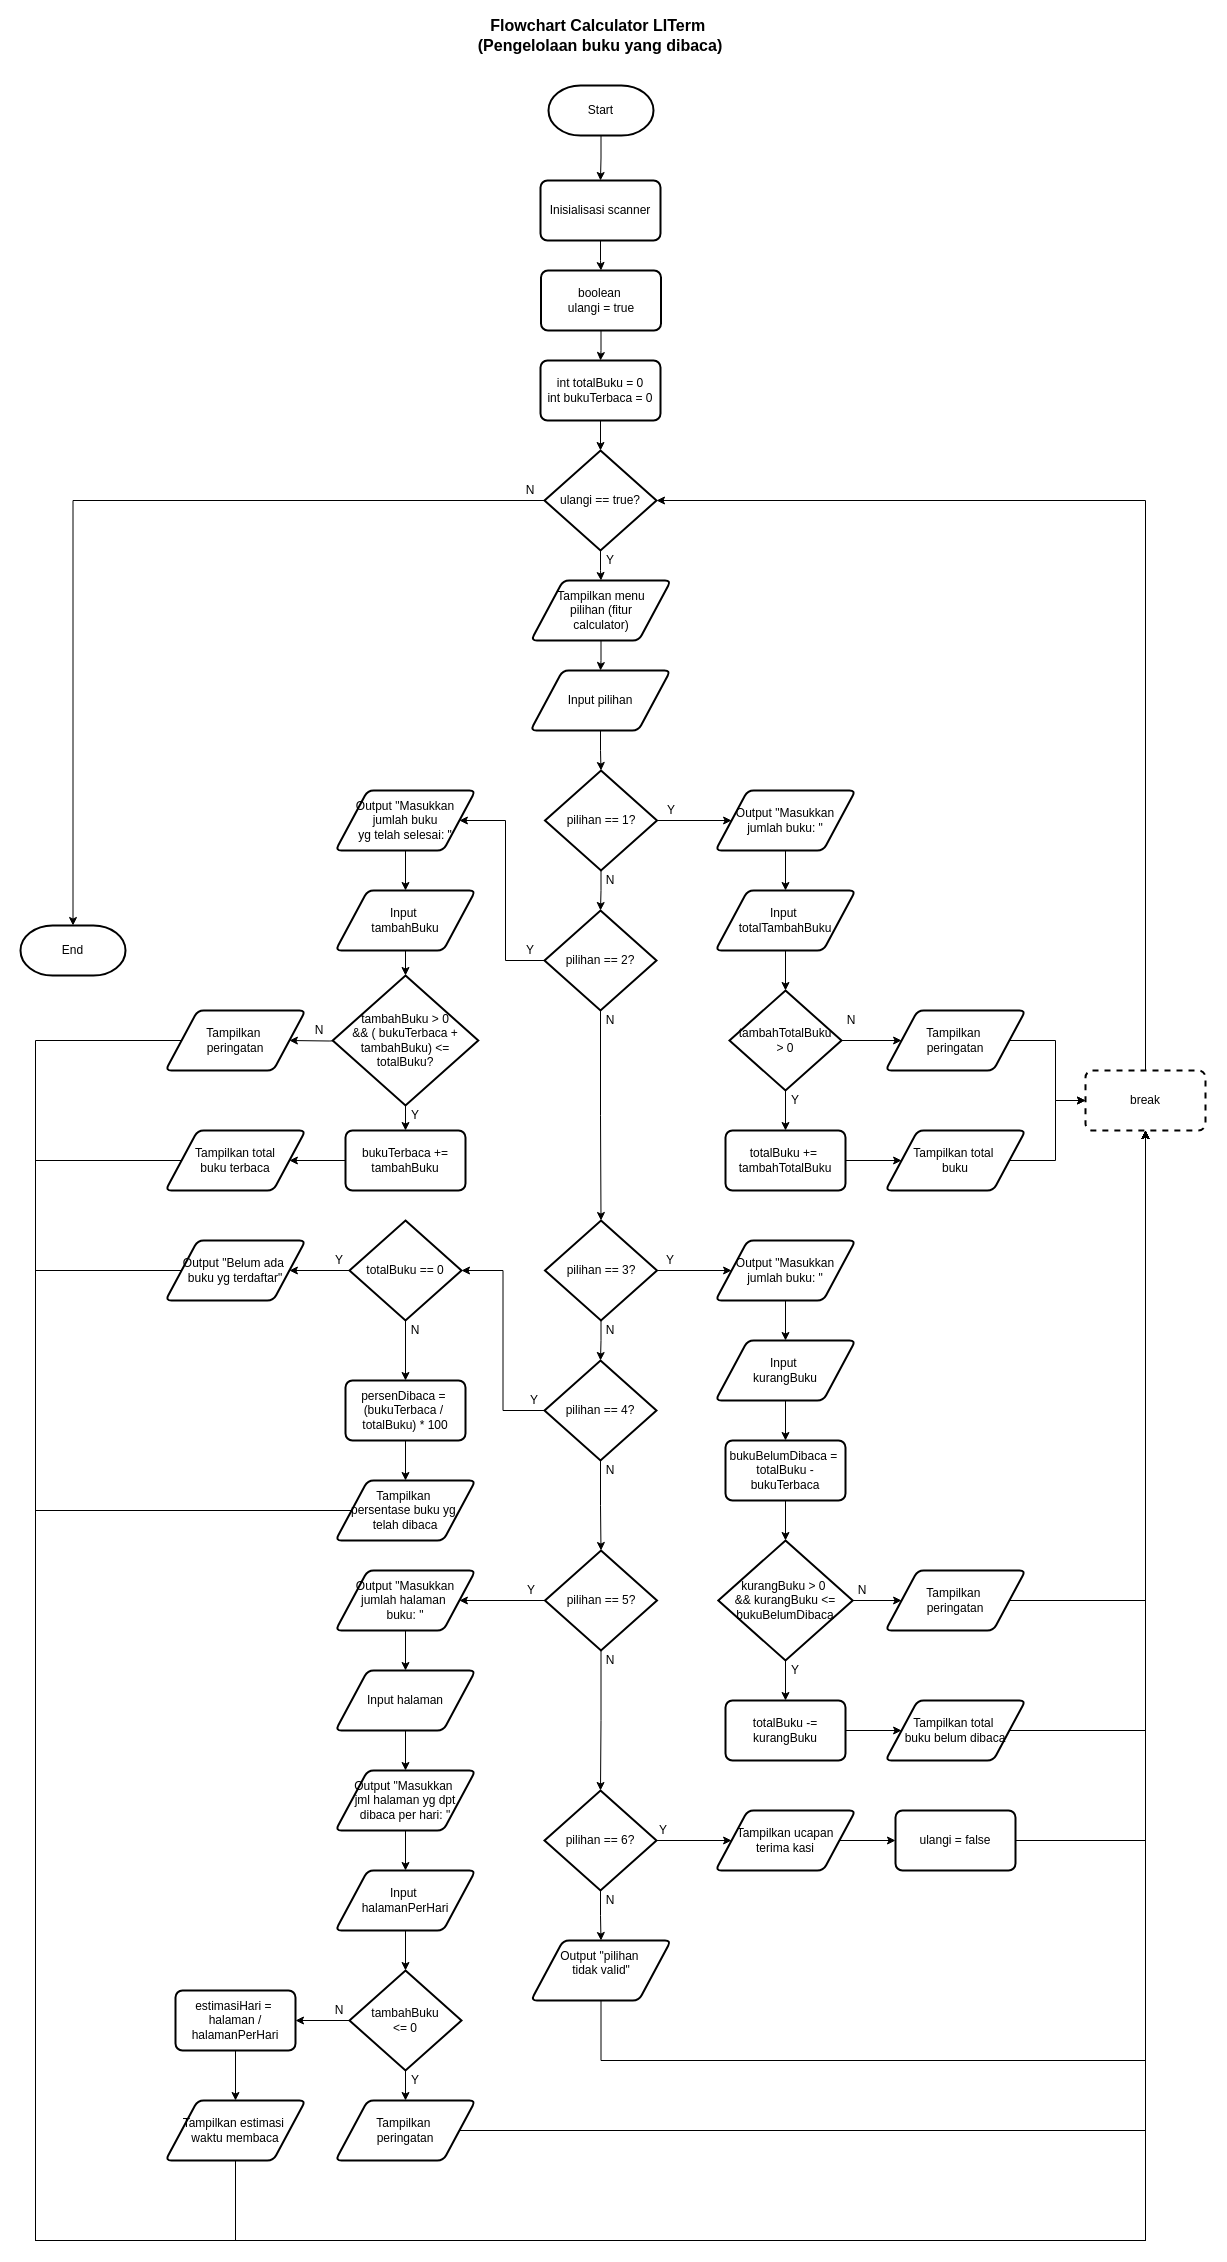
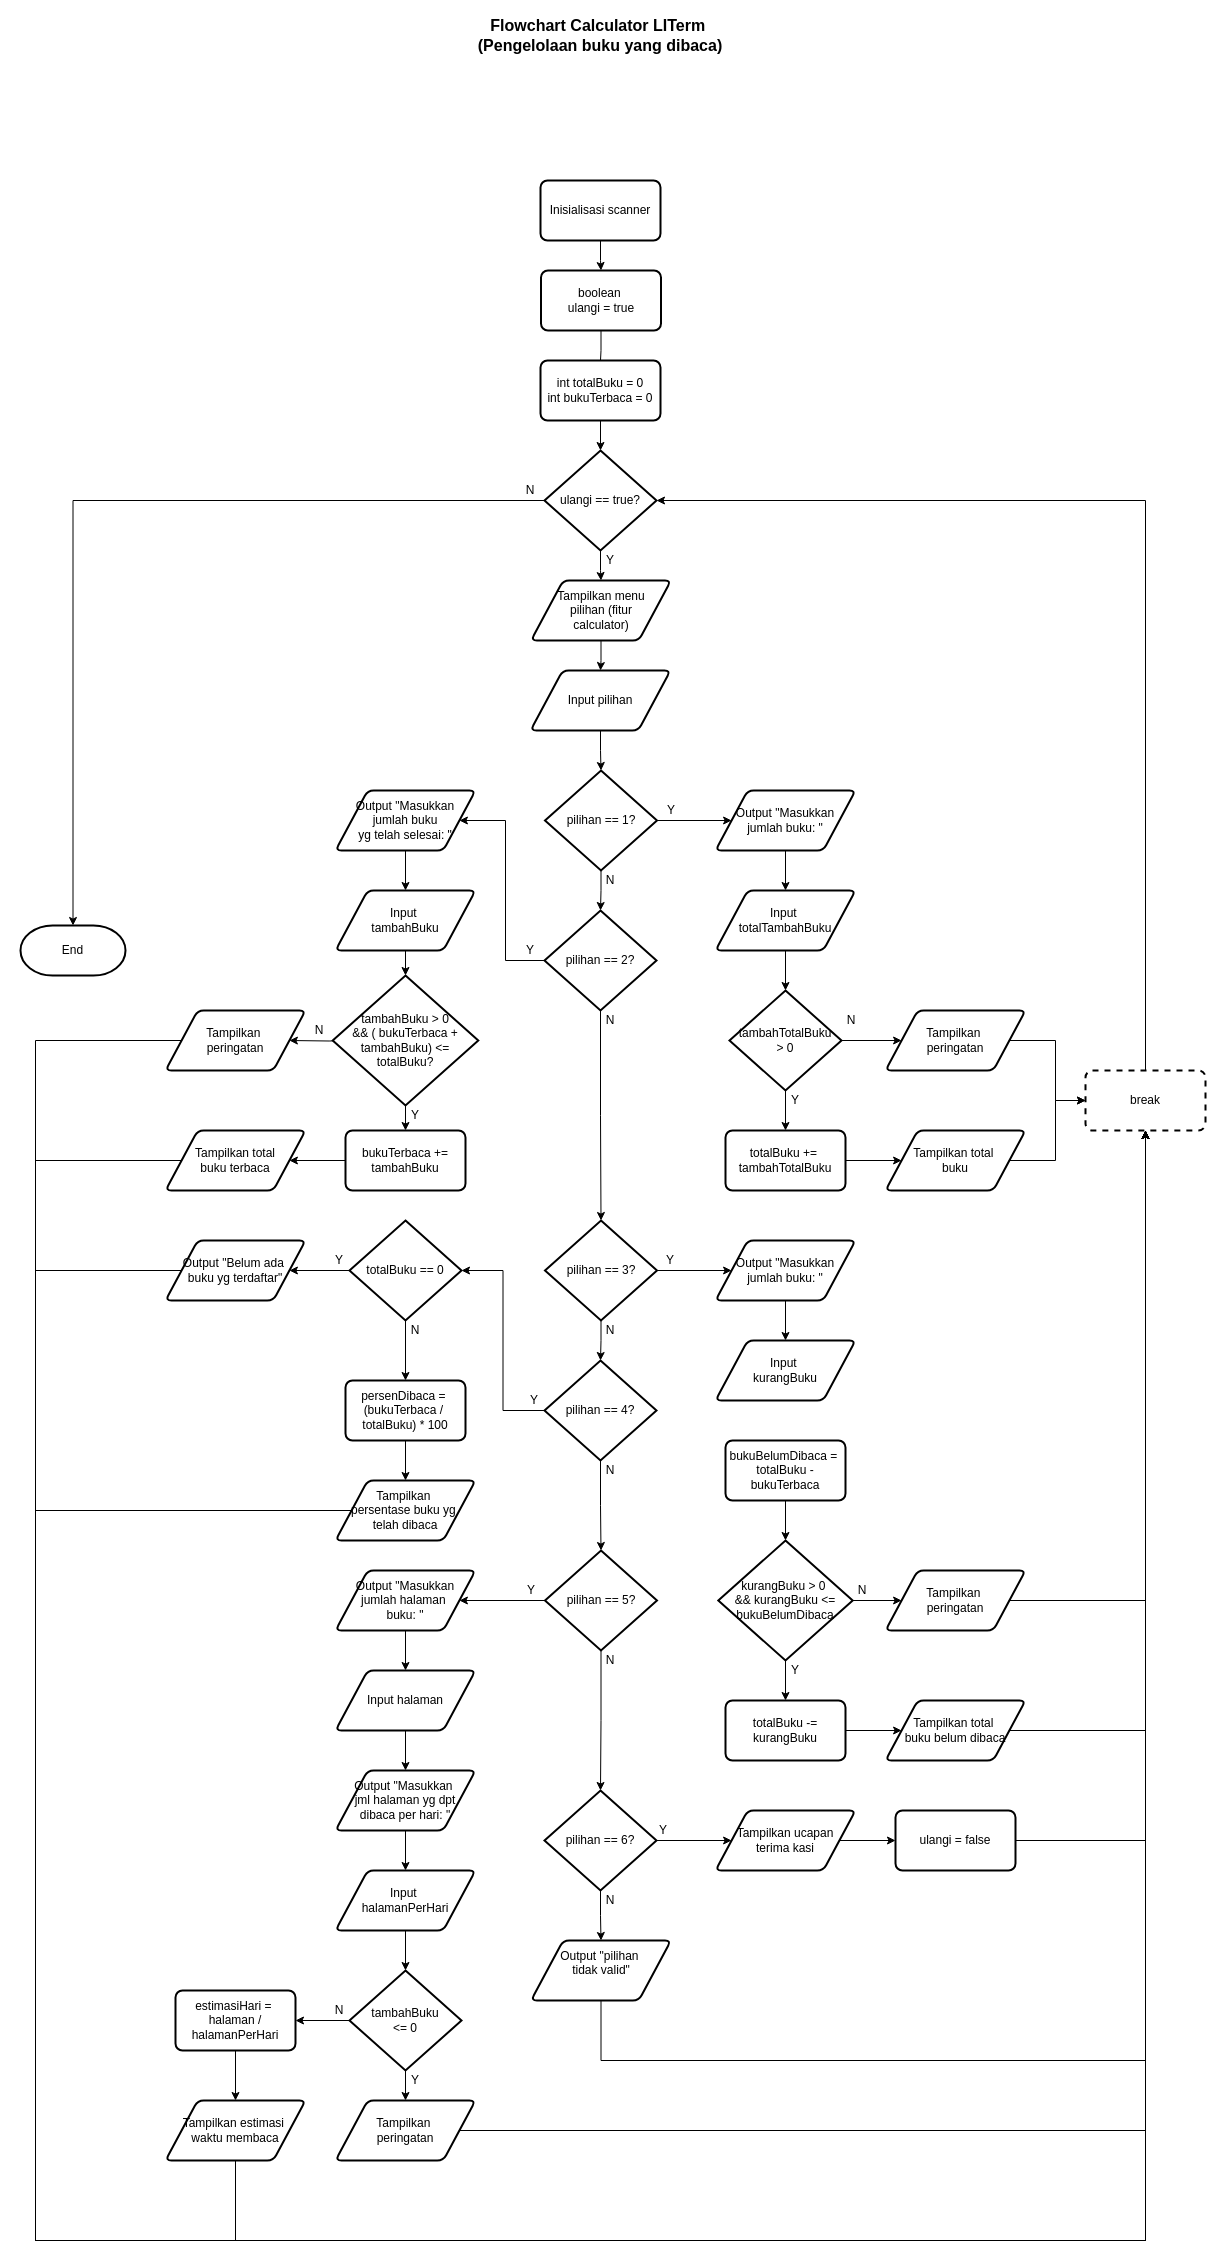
- <mxCell id="4" value="Start" style="strokeWidth=2;html=1;shape=mxgraph.flowchart.terminator;whiteSpace=wrap;strokeColor=default;" vertex="1" parent="1"><mxGeometry x="548" y="85" width="105" height="50" as="geometry" /></mxCell>
- <mxCell id="3" value="" style="edgeStyle=orthogonalEdgeStyle;rounded=0;orthogonalLoop=1;jettySize=auto;html=1;" edge="1" parent="1" source="4" target="6"><mxGeometry relative="1" as="geometry" /></mxCell>
- <mxCell id="7" value="" style="edgeStyle=orthogonalEdgeStyle;rounded=0;orthogonalLoop=1;jettySize=auto;html=1;" edge="1" parent="1" source="8" target="10"><mxGeometry relative="1" as="geometry" /></mxCell>
+ <mxCell id="7" value="" style="edgeStyle=orthogonalEdgeStyle;rounded=0;orthogonalLoop=1;jettySize=auto;html=1;endArrow=none;" edge="1" parent="1" source="8" target="10"><mxGeometry relative="1" as="geometry" /></mxCell>
- <mxCell id="59" value="" style="edgeStyle=orthogonalEdgeStyle;rounded=0;orthogonalLoop=1;jettySize=auto;html=1;" edge="1" parent="1" source="60" target="62"><mxGeometry relative="1" as="geometry" /></mxCell>
